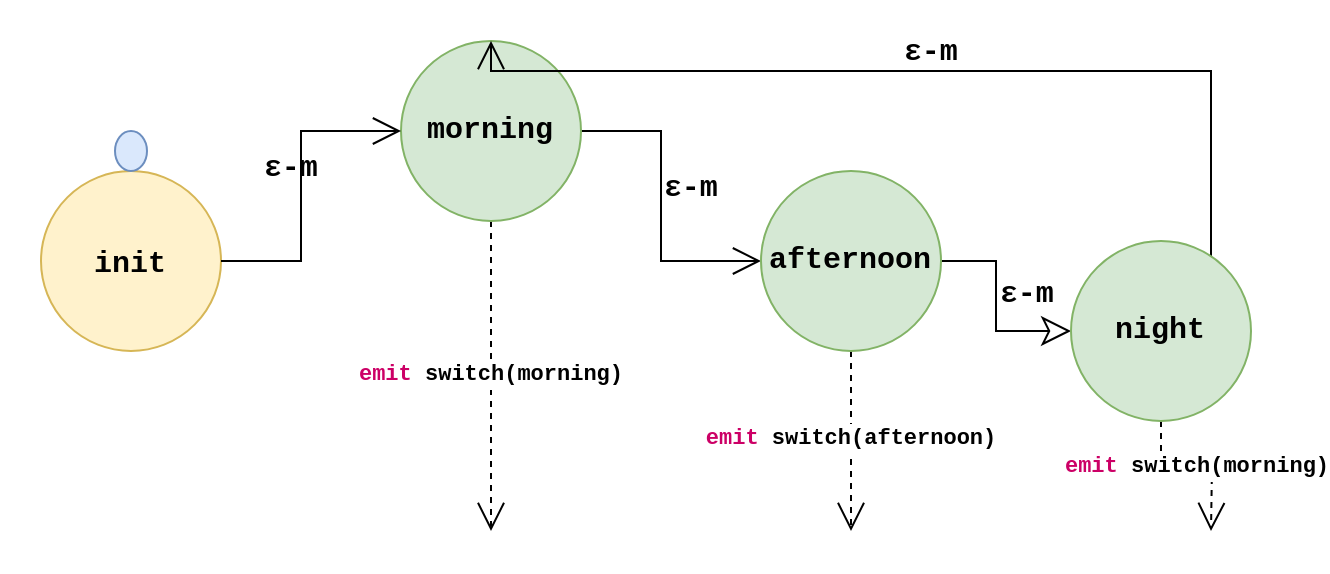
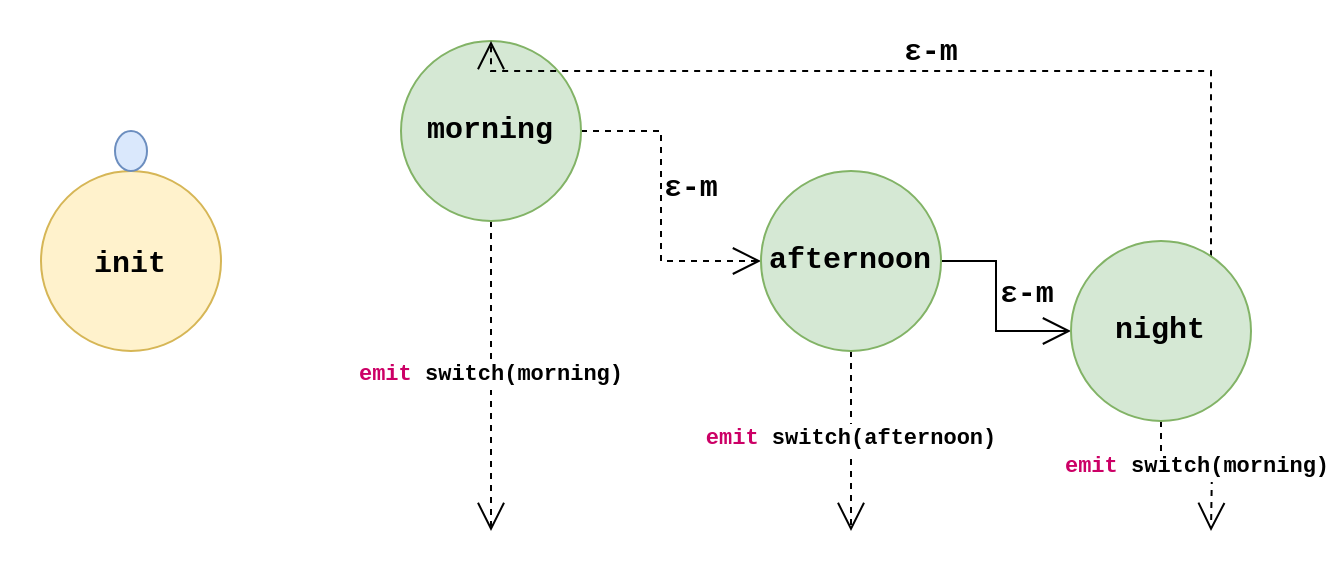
- <mxCell id="12" style="edgeStyle=orthogonalEdgeStyle;rounded=0;orthogonalLoop=1;jettySize=auto;html=1;entryX=0.5;entryY=0;entryDx=0;entryDy=0;labelBackgroundColor=none;fontFamily=Courier New;fontSize=15;endArrow=open;endFill=0;endSize=12;" parent="1" source="15" target="7" edge="1"><mxGeometry relative="1" as="geometry"><Array as="points"><mxPoint x="605" y="35" /><mxPoint x="245" y="35" /></Array></mxGeometry></mxCell>
+ <mxCell id="12" style="edgeStyle=orthogonalEdgeStyle;rounded=0;orthogonalLoop=1;jettySize=auto;html=1;entryX=0.5;entryY=0;entryDx=0;entryDy=0;labelBackgroundColor=none;fontFamily=Courier New;fontSize=15;endArrow=open;endFill=0;endSize=12;dashed=1;" parent="1" source="15" target="7" edge="1"><mxGeometry relative="1" as="geometry"><Array as="points"><mxPoint x="605" y="35" /><mxPoint x="245" y="35" /></Array></mxGeometry></mxCell>
- <mxCell id="8" value="&lt;b&gt;&lt;span style=&quot;font-size: 11pt ; line-height: 107%&quot;&gt;ε&lt;/span&gt;-m&lt;/b&gt;&lt;br&gt;&lt;p class=&quot;MsoNormal&quot;&gt;&lt;/p&gt;" style="edgeStyle=orthogonalEdgeStyle;rounded=0;orthogonalLoop=1;jettySize=auto;html=1;fontFamily=Courier New;fontSize=15;labelBackgroundColor=none;endSize=12;endArrow=open;endFill=0;" parent="1" source="3" target="7" edge="1"><mxGeometry y="5" relative="1" as="geometry"><mxPoint as="offset" /></mxGeometry></mxCell>
- <mxCell id="5" value="&lt;b&gt;&lt;span style=&quot;font-size: 11pt ; line-height: 15.693px&quot;&gt;ε&lt;/span&gt;-m&lt;/b&gt;" style="edgeStyle=orthogonalEdgeStyle;rounded=0;orthogonalLoop=1;jettySize=auto;html=1;labelBackgroundColor=none;fontFamily=Courier New;fontSize=15;endArrow=open;endFill=0;endSize=12;" parent="1" source="7" target="11" edge="1"><mxGeometry x="-0.111" y="15" relative="1" as="geometry"><mxPoint as="offset" /></mxGeometry></mxCell>
+ <mxCell id="5" value="&lt;b&gt;&lt;span style=&quot;font-size: 11pt ; line-height: 15.693px&quot;&gt;ε&lt;/span&gt;-m&lt;/b&gt;" style="edgeStyle=orthogonalEdgeStyle;rounded=0;orthogonalLoop=1;jettySize=auto;html=1;labelBackgroundColor=none;fontFamily=Courier New;fontSize=15;endArrow=open;endFill=0;endSize=12;dashed=1;" parent="1" source="7" target="11" edge="1"><mxGeometry x="-0.111" y="15" relative="1" as="geometry"><mxPoint as="offset" /></mxGeometry></mxCell>
- <mxCell id="9" value="&lt;b&gt;&lt;span style=&quot;font-size: 11pt ; line-height: 15.693px&quot;&gt;ε&lt;/span&gt;-m&lt;/b&gt;" style="edgeStyle=orthogonalEdgeStyle;rounded=0;orthogonalLoop=1;jettySize=auto;html=1;labelBackgroundColor=none;fontFamily=Courier New;fontSize=15;endArrow=classic;endFill=0;endSize=12;" parent="1" source="11" target="15" edge="1"><mxGeometry x="-0.111" y="15" relative="1" as="geometry"><mxPoint as="offset" /></mxGeometry></mxCell>
+ <mxCell id="9" value="&lt;b&gt;&lt;span style=&quot;font-size: 11pt ; line-height: 15.693px&quot;&gt;ε&lt;/span&gt;-m&lt;/b&gt;" style="edgeStyle=orthogonalEdgeStyle;rounded=0;orthogonalLoop=1;jettySize=auto;html=1;labelBackgroundColor=none;fontFamily=Courier New;fontSize=15;endArrow=open;endFill=0;endSize=12;" parent="1" source="11" target="15" edge="1"><mxGeometry x="-0.111" y="15" relative="1" as="geometry"><mxPoint as="offset" /></mxGeometry></mxCell>
